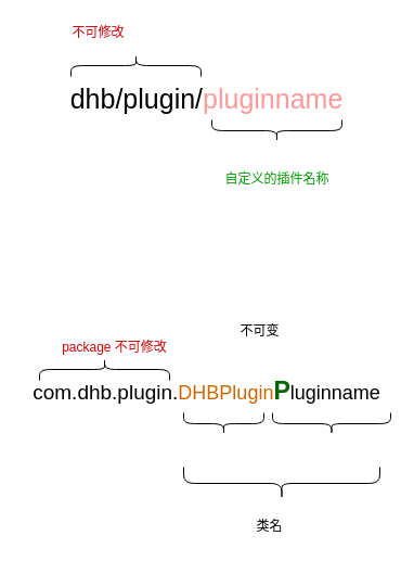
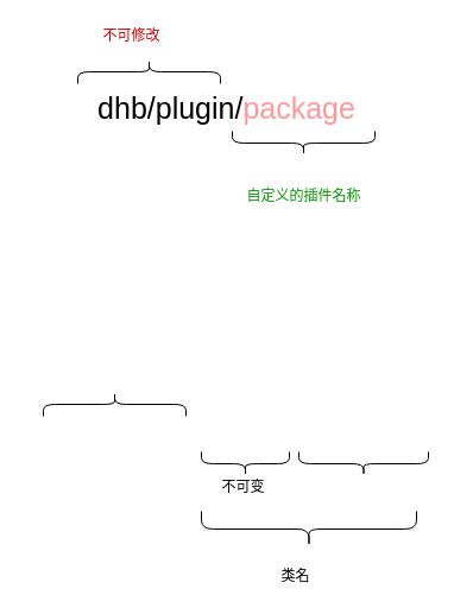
- <mxCell id="4" value="&lt;font color=&quot;#cc0000&quot;&gt;不可修改&lt;/font&gt;" style="text;html=1;align=center;verticalAlign=middle;resizable=0;points=[];autosize=1;" vertex="1" parent="1"><mxGeometry x="60" y="20" width="60" height="20" as="geometry" /></mxCell>
+ <mxCell id="4" value="&lt;font color=&quot;#cc0000&quot;&gt;不可修改&lt;/font&gt;" style="text;html=1;align=center;verticalAlign=middle;resizable=0;points=[];autosize=1;" vertex="1" parent="1"><mxGeometry x="80" y="20" width="60" height="20" as="geometry" /></mxCell>
- <mxCell id="2" value="&lt;font style=&quot;font-size: 25px&quot;&gt;dhb/plugin/&lt;font color=&quot;#ff9999&quot;&gt;pluginname&lt;/font&gt;&lt;/font&gt;" style="text;html=1;align=center;verticalAlign=middle;resizable=0;points=[];autosize=1;" vertex="1" parent="1"><mxGeometry x="55" y="80" width="270" height="20" as="geometry" /></mxCell>
+ <mxCell id="2" value="&lt;font style=&quot;font-size: 25px&quot;&gt;dhb/plugin/&lt;font color=&quot;#ff9999&quot;&gt;package&lt;/font&gt;&lt;/font&gt;" style="text;html=1;align=center;verticalAlign=middle;resizable=0;points=[];autosize=1;" vertex="1" parent="1"><mxGeometry x="55" y="80" width="270" height="20" as="geometry" /></mxCell>
- <mxCell id="13" value="不可变" style="text;html=1;align=center;verticalAlign=middle;resizable=0;points=[];autosize=1;" vertex="1" parent="1"><mxGeometry x="214" y="295" width="50" height="20" as="geometry" /></mxCell>
+ <mxCell id="13" value="不可变" style="text;html=1;align=center;verticalAlign=middle;resizable=0;points=[];autosize=1;" vertex="1" parent="1"><mxGeometry x="179" y="400" width="50" height="20" as="geometry" /></mxCell>
- <mxCell id="9" value="&lt;font color=&quot;#cc0000&quot;&gt;package 不可修改&lt;/font&gt;" style="text;html=1;align=center;verticalAlign=middle;resizable=0;points=[];autosize=1;" vertex="1" parent="1"><mxGeometry x="50" y="310" width="110" height="20" as="geometry" /></mxCell>
- <mxCell id="7" value="&lt;font style=&quot;font-size: 19px&quot;&gt;com.dhb.plugin.&lt;/font&gt;&lt;font color=&quot;#cc6600&quot; style=&quot;font-size: 18px&quot;&gt;DHBPlugin&lt;/font&gt;&lt;font color=&quot;#006600&quot; size=&quot;1&quot;&gt;&lt;b&gt;&lt;span style=&quot;font-size: 23px&quot;&gt;P&lt;/span&gt;&lt;/b&gt;&lt;/font&gt;&lt;span style=&quot;font-size: 18px&quot;&gt;luginname&lt;/span&gt;" style="text;html=1;align=center;verticalAlign=middle;resizable=0;points=[];autosize=1;" vertex="1" parent="1"><mxGeometry x="20" y="350" width="340" height="20" as="geometry" /></mxCell>
